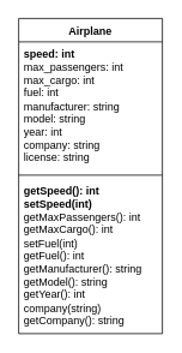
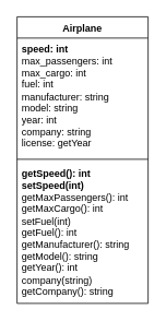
- <mxCell id="3" value="&lt;b&gt;speed: int&lt;/b&gt;&lt;div&gt;&lt;div&gt;max_passengers: int&lt;/div&gt;&lt;div&gt;max_cargo: int&lt;/div&gt;&lt;div&gt;fuel: int&lt;/div&gt;&lt;div&gt;manufacturer: string&lt;/div&gt;&lt;div&gt;model: string&lt;/div&gt;&lt;div&gt;year: int&lt;/div&gt;&lt;div&gt;company: string&lt;/div&gt;&lt;/div&gt;&lt;div&gt;license: string&lt;/div&gt;" style="text;strokeColor=none;fillColor=none;align=left;verticalAlign=top;spacingLeft=4;spacingRight=4;overflow=hidden;rotatable=0;points=[[0,0.5],[1,0.5]];portConstraint=eastwest;whiteSpace=wrap;html=1;" vertex="1" parent="2"><mxGeometry y="26" width="160" height="144" as="geometry" /></mxCell>
+ <mxCell id="3" value="&lt;b&gt;speed: int&lt;/b&gt;&lt;div&gt;&lt;div&gt;max_passengers: int&lt;/div&gt;&lt;div&gt;max_cargo: int&lt;/div&gt;&lt;div&gt;fuel: int&lt;/div&gt;&lt;div&gt;manufacturer: string&lt;/div&gt;&lt;div&gt;model: string&lt;/div&gt;&lt;div&gt;year: int&lt;/div&gt;&lt;div&gt;company: string&lt;/div&gt;&lt;/div&gt;&lt;div&gt;license: getYear&lt;/div&gt;" style="text;strokeColor=none;fillColor=none;align=left;verticalAlign=top;spacingLeft=4;spacingRight=4;overflow=hidden;rotatable=0;points=[[0,0.5],[1,0.5]];portConstraint=eastwest;whiteSpace=wrap;html=1;" vertex="1" parent="2"><mxGeometry y="26" width="160" height="144" as="geometry" /></mxCell>
